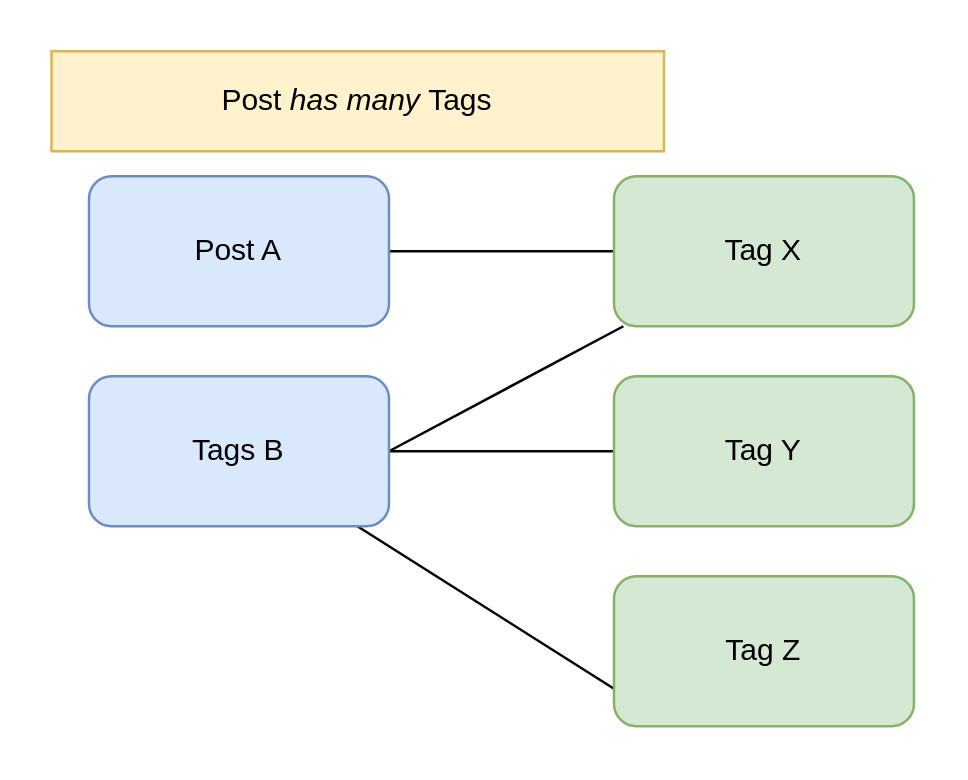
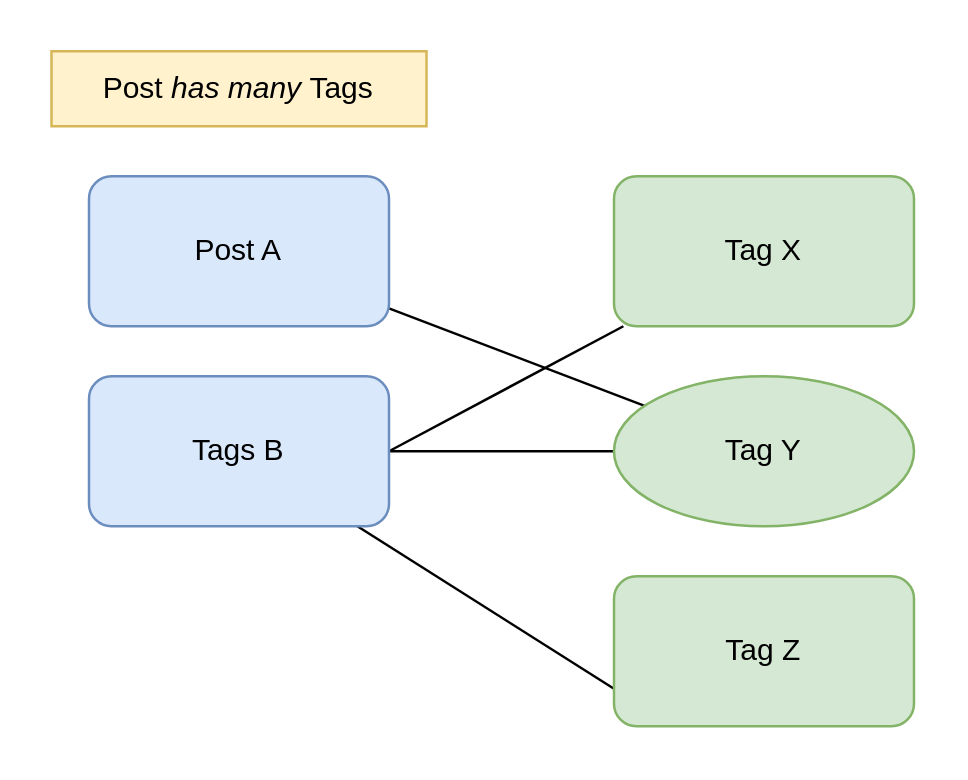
- <mxCell id="2" value="Post &lt;i&gt;has many&amp;nbsp;&lt;/i&gt;Tags" style="rounded=0;whiteSpace=wrap;html=1;fillColor=#fff2cc;strokeColor=#d6b656;" vertex="1" parent="1"><mxGeometry x="20" y="20" width="245" height="40" as="geometry" /></mxCell>
+ <mxCell id="2" value="Post &lt;i&gt;has many&amp;nbsp;&lt;/i&gt;Tags" style="rounded=0;whiteSpace=wrap;html=1;fillColor=#fff2cc;strokeColor=#d6b656;" vertex="1" parent="1"><mxGeometry x="20" y="20" width="150" height="30" as="geometry" /></mxCell>
- <mxCell id="3" value="" style="edgeStyle=none;rounded=0;orthogonalLoop=1;jettySize=auto;html=1;endArrow=none;endFill=0;" edge="1" parent="1" source="4" target="5"><mxGeometry relative="1" as="geometry" /></mxCell>
+ <mxCell id="3" value="" style="edgeStyle=none;rounded=0;orthogonalLoop=1;jettySize=auto;html=1;endArrow=none;endFill=0;" edge="1" parent="1" source="4" target="10"><mxGeometry relative="1" as="geometry" /></mxCell>
- <mxCell id="10" value="Tag Y" style="whiteSpace=wrap;html=1;rounded=1;fillColor=#d5e8d4;strokeColor=#82b366;" vertex="1" parent="1"><mxGeometry x="245" y="150" width="120" height="60" as="geometry" /></mxCell>
+ <mxCell id="10" value="Tag Y" style="ellipse;whiteSpace=wrap;html=1;fillColor=#d5e8d4;strokeColor=#82b366;" vertex="1" parent="1"><mxGeometry x="245" y="150" width="120" height="60" as="geometry" /></mxCell>
